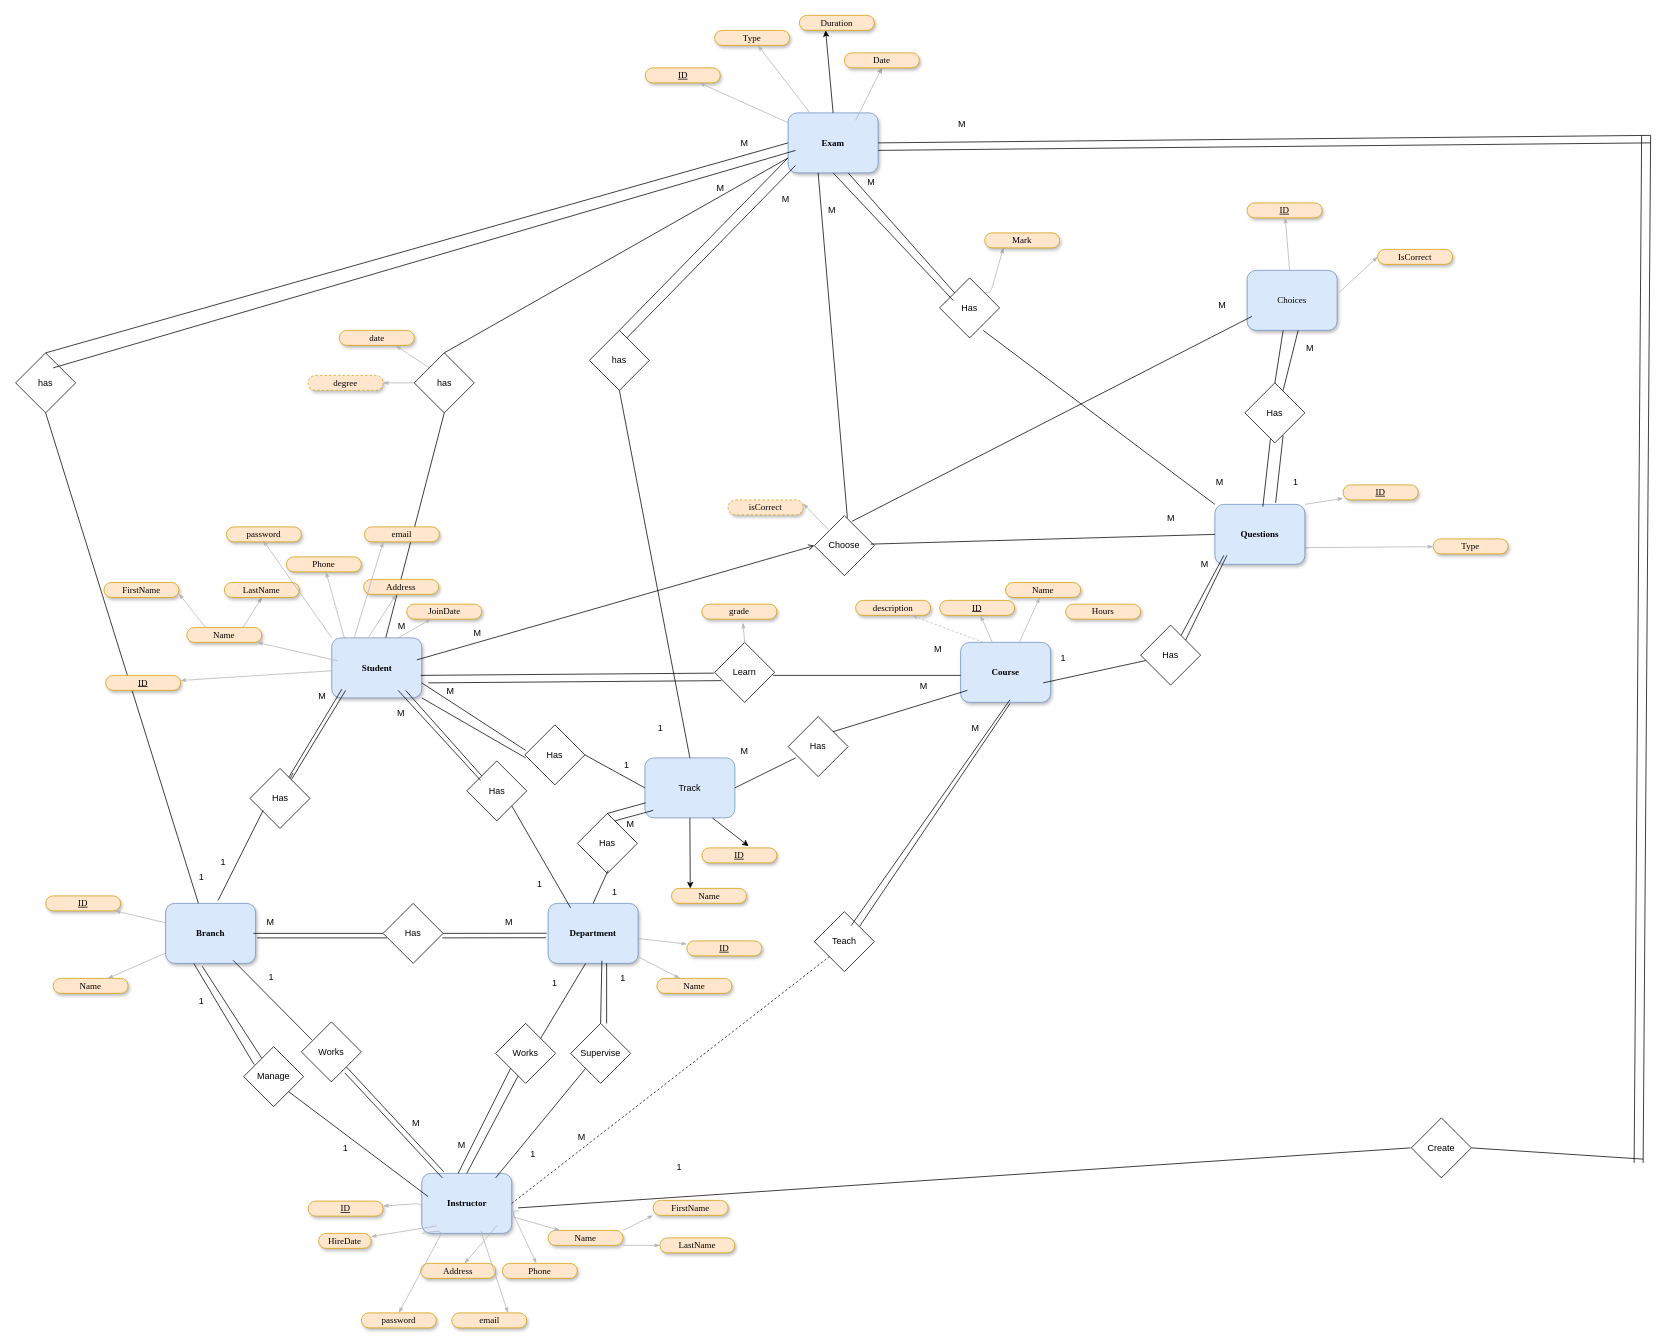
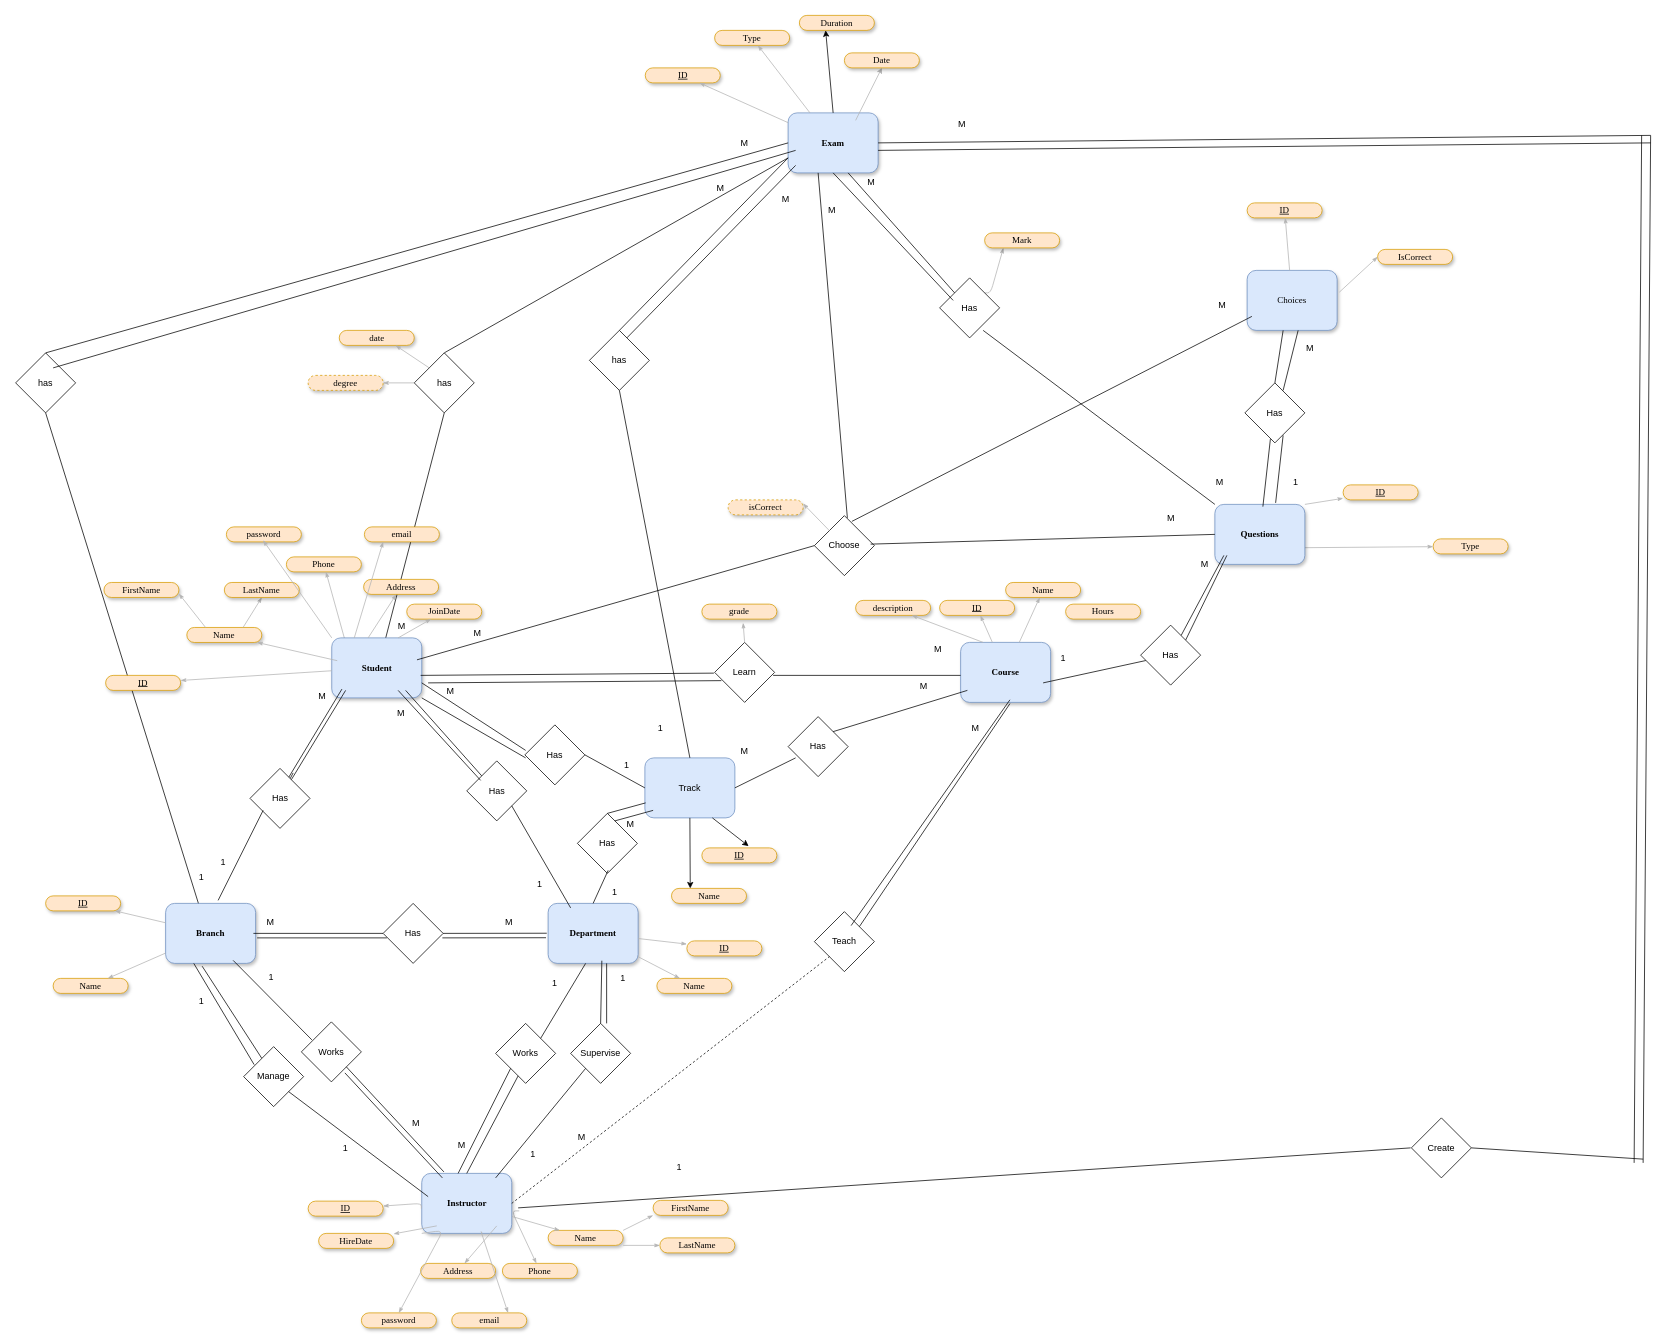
- <mxCell id="140" value="" style="endArrow=open;html=1;rounded=0;exitX=0.947;exitY=0.366;exitDx=0;exitDy=0;exitPerimeter=0;entryX=0;entryY=0.5;entryDx=0;entryDy=0;strokeWidth=1;" parent="1" source="35" target="139" edge="1"><mxGeometry width="50" height="50" relative="1" as="geometry"><mxPoint x="1040" y="770" as="sourcePoint" /><mxPoint x="1090" y="720" as="targetPoint" /></mxGeometry></mxCell>
+ <mxCell id="140" value="" style="endArrow=none;html=1;rounded=0;exitX=0.947;exitY=0.366;exitDx=0;exitDy=0;exitPerimeter=0;entryX=0;entryY=0.5;entryDx=0;entryDy=0;strokeWidth=1;" parent="1" source="35" target="139" edge="1"><mxGeometry width="50" height="50" relative="1" as="geometry"><mxPoint x="1040" y="770" as="sourcePoint" /><mxPoint x="1090" y="720" as="targetPoint" /></mxGeometry></mxCell>
- <mxCell id="189" value="" style="edgeStyle=none;rounded=1;html=1;labelBackgroundColor=none;startArrow=none;startFill=0;startSize=5;endArrow=classicThin;endFill=1;endSize=5;jettySize=auto;orthogonalLoop=1;strokeColor=#B3B3B3;strokeWidth=1;fontFamily=Verdana;fontSize=12;entryX=0.75;entryY=1;entryDx=0;entryDy=0;exitX=0.25;exitY=0;exitDx=0;exitDy=0;dashed=1;" parent="1" source="21" target="188" edge="1"><mxGeometry relative="1" as="geometry"><mxPoint x="1300" y="850" as="sourcePoint" /><mxPoint x="1316" y="830" as="targetPoint" /></mxGeometry></mxCell>
+ <mxCell id="189" value="" style="edgeStyle=none;rounded=1;html=1;labelBackgroundColor=none;startArrow=none;startFill=0;startSize=5;endArrow=classicThin;endFill=1;endSize=5;jettySize=auto;orthogonalLoop=1;strokeColor=#B3B3B3;strokeWidth=1;fontFamily=Verdana;fontSize=12;entryX=0.75;entryY=1;entryDx=0;entryDy=0;exitX=0.25;exitY=0;exitDx=0;exitDy=0;" parent="1" source="21" target="188" edge="1"><mxGeometry relative="1" as="geometry"><mxPoint x="1300" y="850" as="sourcePoint" /><mxPoint x="1316" y="830" as="targetPoint" /></mxGeometry></mxCell>
- <mxCell id="48" value="HireDate" style="whiteSpace=wrap;html=1;rounded=1;shadow=1;comic=0;labelBackgroundColor=none;strokeWidth=1;fontFamily=Verdana;fontSize=12;align=center;arcSize=50;fillColor=#ffe6cc;strokeColor=#d79b00;" parent="1" vertex="1"><mxGeometry x="424" y="1644" width="70" height="20" as="geometry" /></mxCell>
+ <mxCell id="48" value="HireDate" style="whiteSpace=wrap;html=1;rounded=1;shadow=1;comic=0;labelBackgroundColor=none;strokeWidth=1;fontFamily=Verdana;fontSize=12;align=center;arcSize=50;fillColor=#ffe6cc;strokeColor=#d79b00;" parent="1" vertex="1"><mxGeometry x="424" y="1644" width="100" height="20" as="geometry" /></mxCell>
